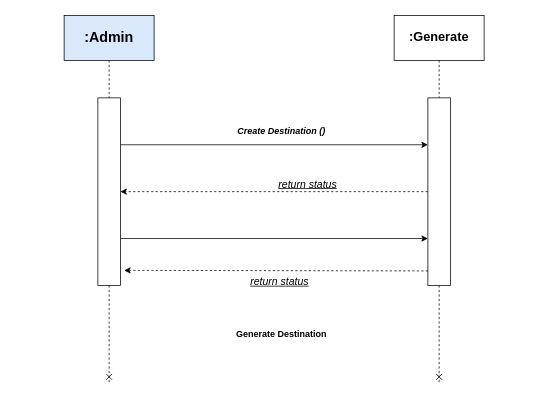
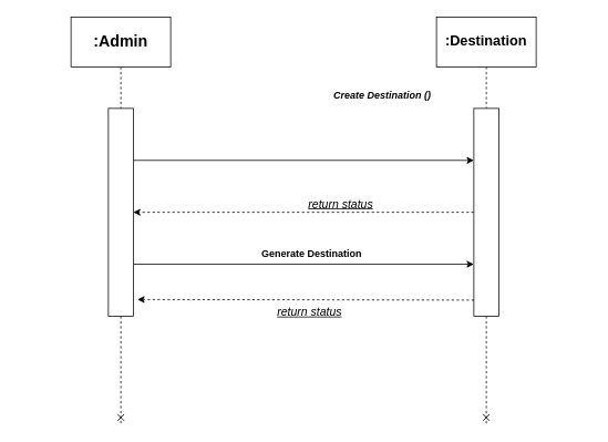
- <mxCell id="3" value="&lt;b&gt;&lt;font style=&quot;font-size: 19px;&quot;&gt;:Admin&lt;/font&gt;&lt;/b&gt;" style="rounded=0;whiteSpace=wrap;html=1;fillColor=#dae8fc;" vertex="1" parent="1"><mxGeometry x="85" y="20" width="120" height="60" as="geometry" /></mxCell>
+ <mxCell id="3" value="&lt;b&gt;&lt;font style=&quot;font-size: 19px;&quot;&gt;:Admin&lt;/font&gt;&lt;/b&gt;" style="rounded=0;whiteSpace=wrap;html=1;" vertex="1" parent="1"><mxGeometry x="85" y="20" width="120" height="60" as="geometry" /></mxCell>
- <mxCell id="5" value="&lt;b&gt;&lt;font style=&quot;font-size: 17px;&quot;&gt;:Generate&lt;/font&gt;&lt;/b&gt;" style="rounded=0;whiteSpace=wrap;html=1;" vertex="1" parent="1"><mxGeometry x="525" y="20" width="120" height="60" as="geometry" /></mxCell>
+ <mxCell id="5" value="&lt;b&gt;&lt;font style=&quot;font-size: 17px;&quot;&gt;:Destination&lt;/font&gt;&lt;/b&gt;" style="rounded=0;whiteSpace=wrap;html=1;" vertex="1" parent="1"><mxGeometry x="525" y="20" width="120" height="60" as="geometry" /></mxCell>
- <mxCell id="13" value="&lt;b&gt;&lt;i&gt;Create Destination ()&lt;/i&gt;&lt;/b&gt;" style="text;html=1;align=center;verticalAlign=middle;whiteSpace=wrap;rounded=0;" vertex="1" parent="1"><mxGeometry x="305" y="160" width="140" height="30" as="geometry" /></mxCell>
+ <mxCell id="13" value="&lt;b&gt;&lt;i&gt;Create Destination ()&lt;/i&gt;&lt;/b&gt;" style="text;html=1;align=center;verticalAlign=middle;whiteSpace=wrap;rounded=0;" vertex="1" parent="1"><mxGeometry x="390" y="100" width="140" height="30" as="geometry" /></mxCell>
- <mxCell id="15" value="&lt;b&gt;Generate Destination&lt;/b&gt;" style="text;html=1;align=center;verticalAlign=middle;whiteSpace=wrap;rounded=0;" vertex="1" parent="1"><mxGeometry x="305" y="430" width="140" height="30" as="geometry" /></mxCell>
+ <mxCell id="15" value="&lt;b&gt;Generate Destination&lt;/b&gt;" style="text;html=1;align=center;verticalAlign=middle;whiteSpace=wrap;rounded=0;" vertex="1" parent="1"><mxGeometry x="305" y="290" width="140" height="30" as="geometry" /></mxCell>
